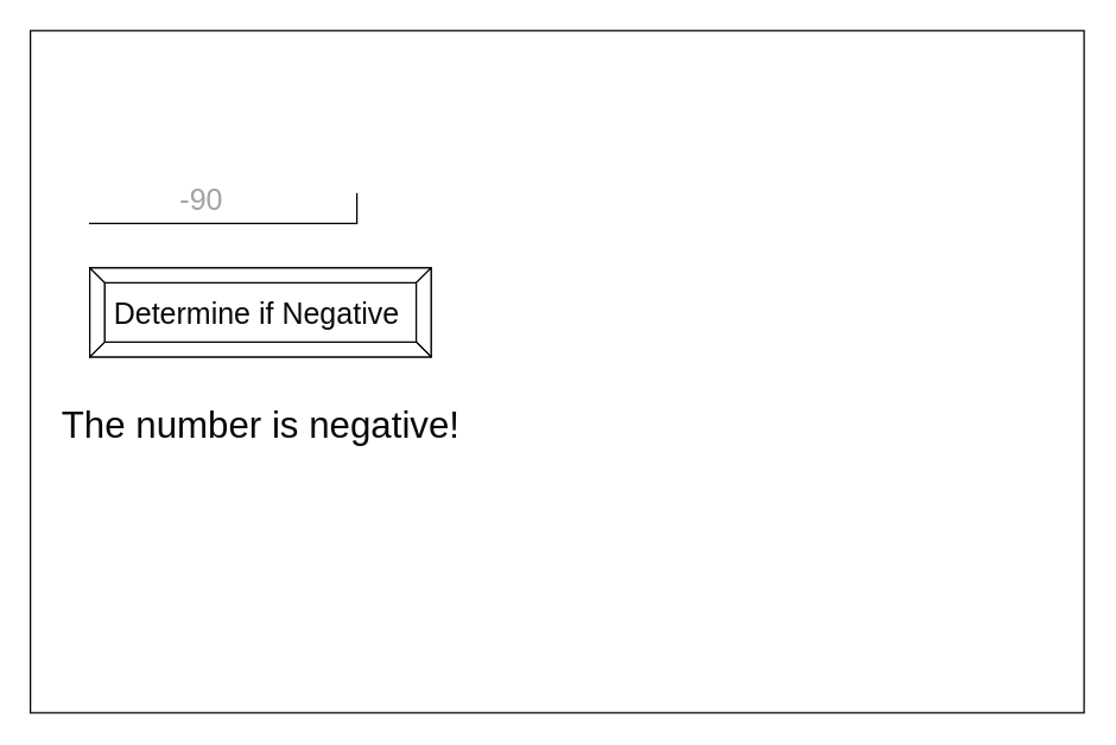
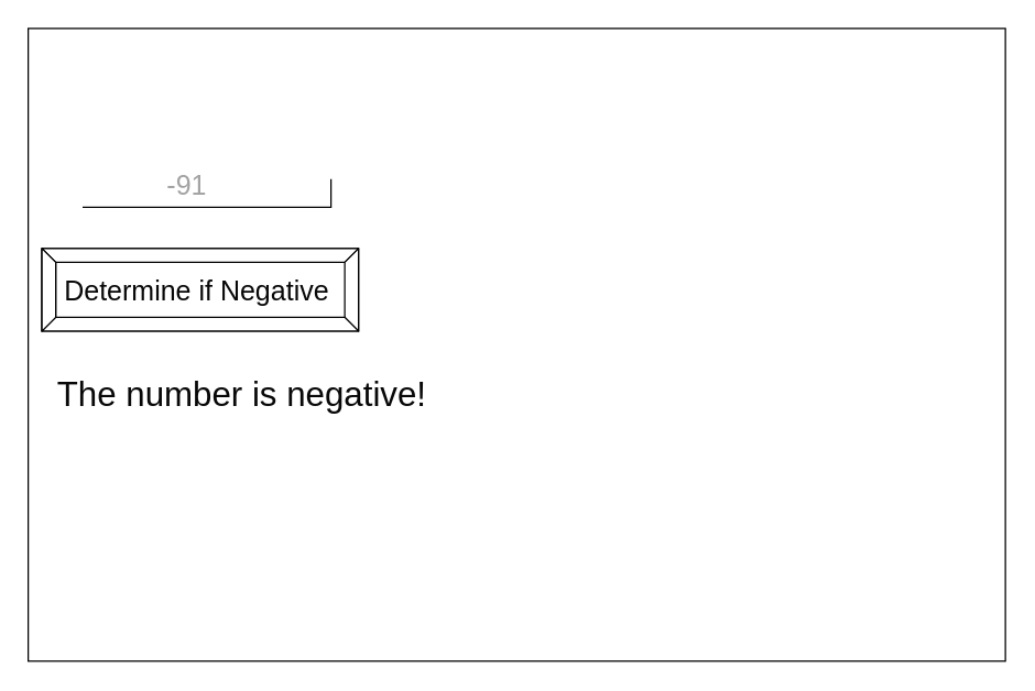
- <mxCell id="4" value="&lt;font style=&quot;font-size: 20px&quot;&gt;-90&lt;/font&gt;" style="text;html=1;align=center;verticalAlign=middle;resizable=0;points=[];autosize=1;strokeColor=none;fillColor=none;fontSize=30;fontColor=#A3A3A3;" vertex="1" parent="1"><mxGeometry x="115" y="110" width="40" height="40" as="geometry" /></mxCell>
+ <mxCell id="4" value="&lt;font style=&quot;font-size: 20px&quot;&gt;-91&lt;/font&gt;" style="text;html=1;align=center;verticalAlign=middle;resizable=0;points=[];autosize=1;strokeColor=none;fillColor=none;fontSize=30;fontColor=#A3A3A3;" vertex="1" parent="1"><mxGeometry x="115" y="110" width="40" height="40" as="geometry" /></mxCell>
- <mxCell id="5" value="&lt;font color=&quot;#080808&quot;&gt;Determine if Negative&amp;nbsp;&lt;/font&gt;" style="labelPosition=center;verticalLabelPosition=middle;align=center;html=1;shape=mxgraph.basic.button;dx=10;fontSize=20;fontColor=#A3A3A3;strokeWidth=1;" vertex="1" parent="1"><mxGeometry x="60" y="180" width="230" height="60" as="geometry" /></mxCell>
+ <mxCell id="5" value="&lt;font color=&quot;#080808&quot;&gt;Determine if Negative&amp;nbsp;&lt;/font&gt;" style="labelPosition=center;verticalLabelPosition=middle;align=center;html=1;shape=mxgraph.basic.button;dx=10;fontSize=20;fontColor=#A3A3A3;strokeWidth=1;" vertex="1" parent="1"><mxGeometry x="30" y="180" width="230" height="60" as="geometry" /></mxCell>
